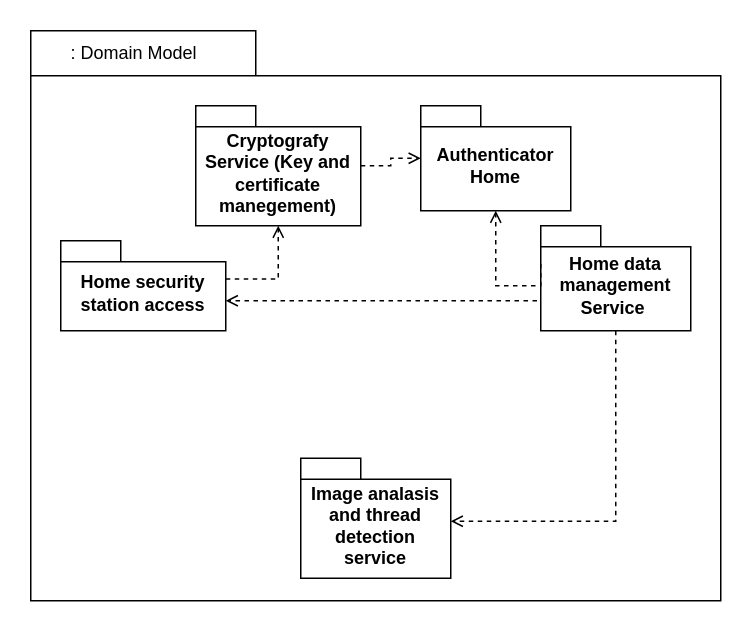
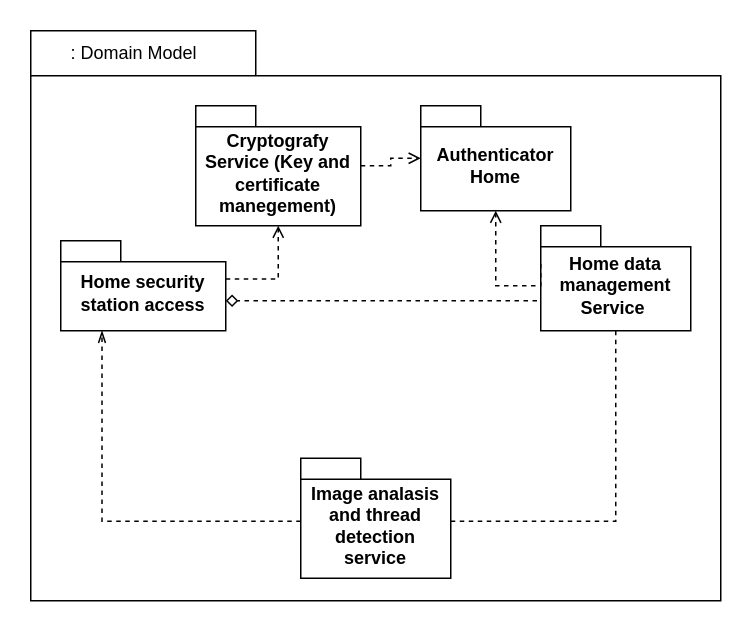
- <mxCell id="9" style="edgeStyle=orthogonalEdgeStyle;rounded=0;orthogonalLoop=1;jettySize=auto;html=1;exitX=0;exitY=0;exitDx=0;exitDy=48.5;exitPerimeter=0;dashed=1;endArrow=open;endFill=0;" edge="1" parent="1" source="10" target="4"><mxGeometry relative="1" as="geometry"><Array as="points"><mxPoint x="370" y="200" /></Array></mxGeometry></mxCell>
+ <mxCell id="9" style="edgeStyle=orthogonalEdgeStyle;rounded=0;orthogonalLoop=1;jettySize=auto;html=1;exitX=0;exitY=0;exitDx=0;exitDy=48.5;exitPerimeter=0;dashed=1;endArrow=diamond;endFill=0;" edge="1" parent="1" source="10" target="4"><mxGeometry relative="1" as="geometry"><Array as="points"><mxPoint x="370" y="200" /></Array></mxGeometry></mxCell>
+ <mxCell id="11" style="edgeStyle=orthogonalEdgeStyle;rounded=0;orthogonalLoop=1;jettySize=auto;html=1;entryX=0.25;entryY=1;entryDx=0;entryDy=0;entryPerimeter=0;exitX=0;exitY=0;exitDx=0;exitDy=42;exitPerimeter=0;dashed=1;endArrow=openThin;endFill=0;" edge="1" parent="1" source="8" target="4"><mxGeometry relative="1" as="geometry" /></mxCell>
- <mxCell id="12" style="edgeStyle=orthogonalEdgeStyle;rounded=0;orthogonalLoop=1;jettySize=auto;html=1;entryX=0;entryY=0;entryDx=100;entryDy=42;entryPerimeter=0;exitX=0.5;exitY=1;exitDx=0;exitDy=0;exitPerimeter=0;endArrow=open;endFill=0;dashed=1;" edge="1" parent="1" source="10" target="8"><mxGeometry relative="1" as="geometry" /></mxCell>
+ <mxCell id="12" style="edgeStyle=orthogonalEdgeStyle;rounded=0;orthogonalLoop=1;jettySize=auto;html=1;entryX=0;entryY=0;entryDx=100;entryDy=42;entryPerimeter=0;exitX=0.5;exitY=1;exitDx=0;exitDy=0;exitPerimeter=0;endArrow=none;endFill=0;dashed=1;" edge="1" parent="1" source="10" target="8"><mxGeometry relative="1" as="geometry" /></mxCell>
